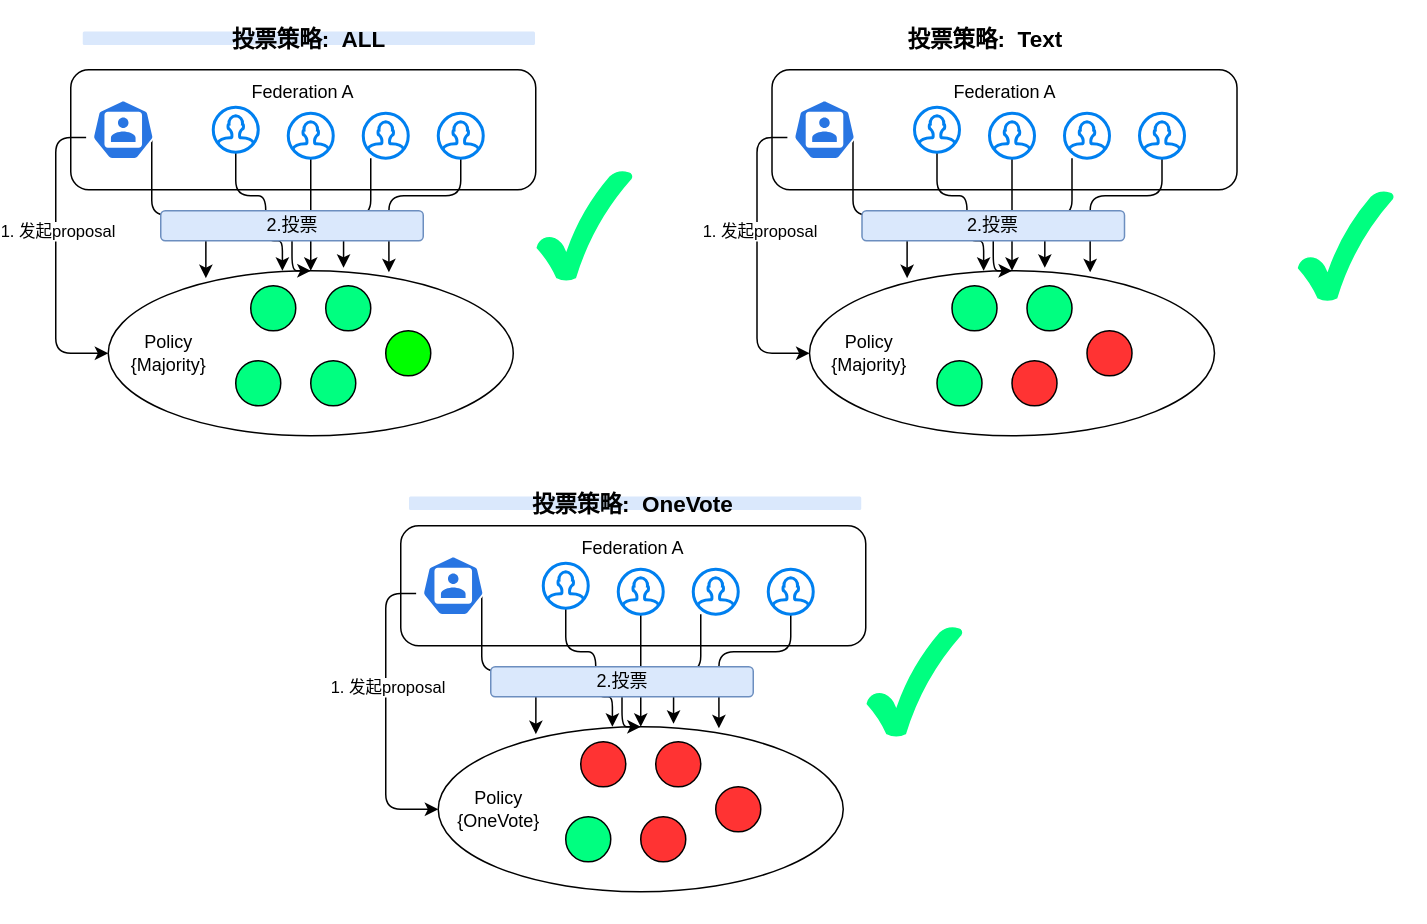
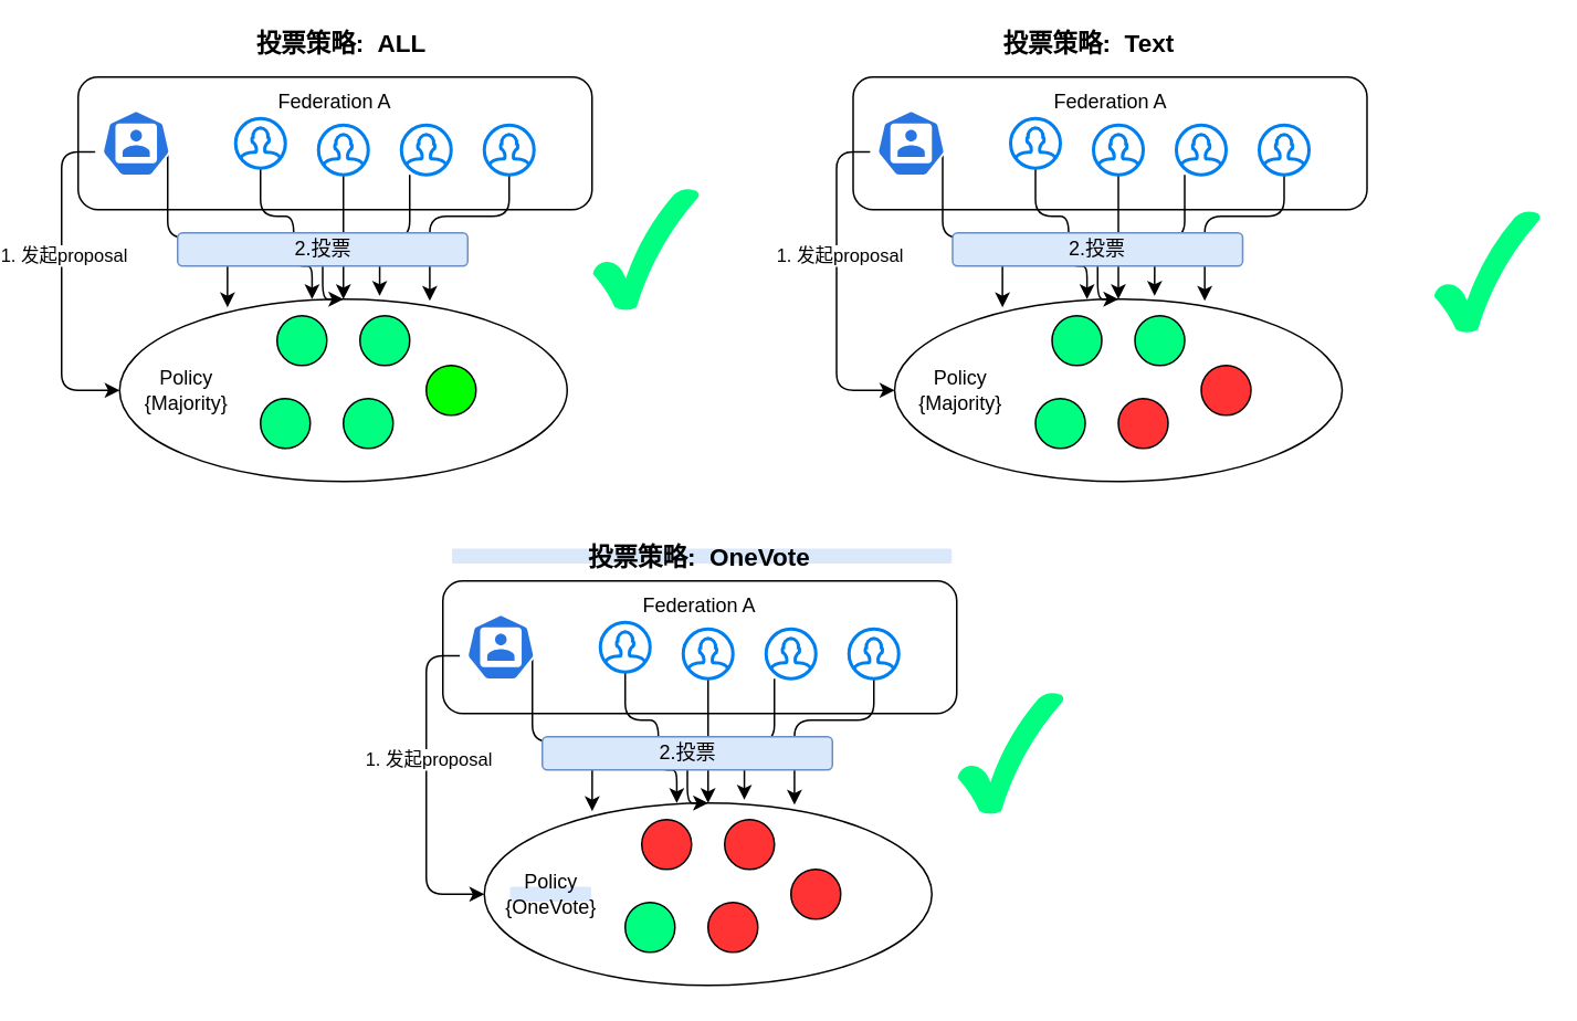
- <mxCell id="73" value="&lt;b&gt;&lt;font style=&quot;font-size: 15px;&quot;&gt;投票策略:&amp;nbsp; ALL&lt;/font&gt;&lt;/b&gt;" style="whiteSpace=wrap;html=1;strokeColor=#FFFFFF;rounded=1;fillColor=#dae8fc;" parent="1" vertex="1"><mxGeometry x="28" y="20" width="302.5" height="10" as="geometry" /></mxCell>
+ <mxCell id="73" value="&lt;b&gt;&lt;font style=&quot;font-size: 15px;&quot;&gt;投票策略:&amp;nbsp; ALL&lt;/font&gt;&lt;/b&gt;" style="whiteSpace=wrap;html=1;strokeColor=#FFFFFF;rounded=1;" parent="1" vertex="1"><mxGeometry x="28" y="20" width="302.5" height="10" as="geometry" /></mxCell>
- <mxCell id="65" value="Policy {OneVote}" style="whiteSpace=wrap;html=1;strokeColor=#FFFFFF;rounded=1;" parent="1" vertex="1"><mxGeometry x="280.5" y="534" width="50" height="10" as="geometry" /></mxCell>
+ <mxCell id="65" value="Policy {OneVote}" style="whiteSpace=wrap;html=1;strokeColor=#FFFFFF;rounded=1;fillColor=#dae8fc;" parent="1" vertex="1"><mxGeometry x="280.5" y="534" width="50" height="10" as="geometry" /></mxCell>
